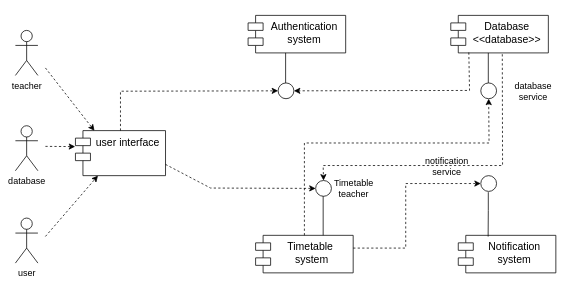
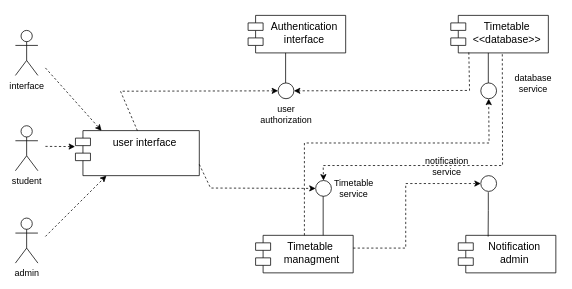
- <mxCell id="3" value="&lt;font style=&quot;font-size: 14px;&quot;&gt;Authentication system&lt;/font&gt;" style="shape=module;align=left;spacingLeft=20;align=center;verticalAlign=top;whiteSpace=wrap;html=1;" vertex="1" parent="1"><mxGeometry x="330" y="20" width="130" height="50" as="geometry" /></mxCell>
+ <mxCell id="3" value="&lt;font style=&quot;font-size: 14px;&quot;&gt;Authentication interface&lt;/font&gt;" style="shape=module;align=left;spacingLeft=20;align=center;verticalAlign=top;whiteSpace=wrap;html=1;" vertex="1" parent="1"><mxGeometry x="330" y="20" width="130" height="50" as="geometry" /></mxCell>
- <mxCell id="5" value="&lt;div&gt;&lt;span style=&quot;font-size: 14px; background-color: transparent; color: light-dark(rgb(0, 0, 0), rgb(255, 255, 255));&quot;&gt;Database&lt;/span&gt;&lt;/div&gt;&lt;div&gt;&lt;span style=&quot;font-size: 14px; background-color: transparent; color: light-dark(rgb(0, 0, 0), rgb(255, 255, 255));&quot;&gt;&amp;lt;&amp;lt;database&amp;gt;&amp;gt;&lt;/span&gt;&lt;/div&gt;" style="shape=module;align=left;spacingLeft=20;align=center;verticalAlign=top;whiteSpace=wrap;html=1;" vertex="1" parent="1"><mxGeometry x="600" y="20" width="130" height="50" as="geometry" /></mxCell>
+ <mxCell id="5" value="&lt;div&gt;&lt;span style=&quot;font-size: 14px; background-color: transparent; color: light-dark(rgb(0, 0, 0), rgb(255, 255, 255));&quot;&gt;Timetable&lt;/span&gt;&lt;/div&gt;&lt;div&gt;&lt;span style=&quot;font-size: 14px; background-color: transparent; color: light-dark(rgb(0, 0, 0), rgb(255, 255, 255));&quot;&gt;&amp;lt;&amp;lt;database&amp;gt;&amp;gt;&lt;/span&gt;&lt;/div&gt;" style="shape=module;align=left;spacingLeft=20;align=center;verticalAlign=top;whiteSpace=wrap;html=1;" vertex="1" parent="1"><mxGeometry x="600" y="20" width="130" height="50" as="geometry" /></mxCell>
- <mxCell id="22" value="teacher" style="shape=umlActor;verticalLabelPosition=bottom;verticalAlign=top;html=1;outlineConnect=0;" vertex="1" parent="1"><mxGeometry x="20" y="40" width="30" height="60" as="geometry" /></mxCell>
+ <mxCell id="22" value="interface" style="shape=umlActor;verticalLabelPosition=bottom;verticalAlign=top;html=1;outlineConnect=0;" vertex="1" parent="1"><mxGeometry x="20" y="40" width="30" height="60" as="geometry" /></mxCell>
- <mxCell id="27" value="database&lt;div&gt;service&lt;/div&gt;" style="text;html=1;align=center;verticalAlign=middle;whiteSpace=wrap;rounded=0;" vertex="1" parent="1"><mxGeometry x="680" y="105.5" width="60" height="30" as="geometry" /></mxCell>
+ <mxCell id="27" value="database&lt;div&gt;service&lt;/div&gt;" style="text;html=1;align=center;verticalAlign=middle;whiteSpace=wrap;rounded=0;" vertex="1" parent="1"><mxGeometry x="680" y="95.5" width="60" height="30" as="geometry" /></mxCell>
+ <mxCell id="26" value="user authorization" style="text;html=1;align=center;verticalAlign=middle;whiteSpace=wrap;rounded=0;" vertex="1" parent="1"><mxGeometry x="350.5" y="137" width="60" height="30" as="geometry" /></mxCell>
- <mxCell id="2" value="&lt;font style=&quot;font-size: 14px;&quot;&gt;user interface&lt;/font&gt;" style="shape=module;align=left;spacingLeft=20;align=center;verticalAlign=top;whiteSpace=wrap;html=1;" vertex="1" parent="1"><mxGeometry x="100" y="173.5" width="120" height="60" as="geometry" /></mxCell>
+ <mxCell id="2" value="&lt;font style=&quot;font-size: 14px;&quot;&gt;user interface&lt;/font&gt;" style="shape=module;align=left;spacingLeft=20;align=center;verticalAlign=top;whiteSpace=wrap;html=1;" vertex="1" parent="1"><mxGeometry x="100" y="173.5" width="165" height="60" as="geometry" /></mxCell>
- <mxCell id="21" value="database" style="shape=umlActor;verticalLabelPosition=bottom;verticalAlign=top;html=1;outlineConnect=0;" vertex="1" parent="1"><mxGeometry x="20" y="167" width="30" height="60" as="geometry" /></mxCell>
+ <mxCell id="21" value="student" style="shape=umlActor;verticalLabelPosition=bottom;verticalAlign=top;html=1;outlineConnect=0;" vertex="1" parent="1"><mxGeometry x="20" y="167" width="30" height="60" as="geometry" /></mxCell>
- <mxCell id="30" value="Timetable teacher" style="text;html=1;align=center;verticalAlign=middle;whiteSpace=wrap;rounded=0;" vertex="1" parent="1"><mxGeometry x="441" y="235.5" width="60" height="30" as="geometry" /></mxCell>
+ <mxCell id="30" value="Timetable service" style="text;html=1;align=center;verticalAlign=middle;whiteSpace=wrap;rounded=0;" vertex="1" parent="1"><mxGeometry x="441" y="235.5" width="60" height="30" as="geometry" /></mxCell>
- <mxCell id="4" value="&lt;font style=&quot;font-size: 14px;&quot;&gt;Timetable&amp;nbsp;&lt;/font&gt;&lt;div&gt;&lt;font style=&quot;font-size: 14px;&quot;&gt;system&lt;/font&gt;&lt;/div&gt;" style="shape=module;align=left;spacingLeft=20;align=center;verticalAlign=top;whiteSpace=wrap;html=1;" vertex="1" parent="1"><mxGeometry x="340" y="313" width="130" height="50" as="geometry" /></mxCell>
+ <mxCell id="4" value="&lt;font style=&quot;font-size: 14px;&quot;&gt;Timetable&amp;nbsp;&lt;/font&gt;&lt;div&gt;&lt;font style=&quot;font-size: 14px;&quot;&gt;managment&lt;/font&gt;&lt;/div&gt;" style="shape=module;align=left;spacingLeft=20;align=center;verticalAlign=top;whiteSpace=wrap;html=1;" vertex="1" parent="1"><mxGeometry x="340" y="313" width="130" height="50" as="geometry" /></mxCell>
- <mxCell id="6" value="&lt;div&gt;&lt;span style=&quot;font-size: 14px; background-color: transparent; color: light-dark(rgb(0, 0, 0), rgb(255, 255, 255));&quot;&gt;Notification&lt;/span&gt;&lt;/div&gt;&lt;div&gt;&lt;span style=&quot;font-size: 14px; background-color: transparent; color: light-dark(rgb(0, 0, 0), rgb(255, 255, 255));&quot;&gt;system&lt;/span&gt;&lt;/div&gt;" style="shape=module;align=left;spacingLeft=20;align=center;verticalAlign=top;whiteSpace=wrap;html=1;" vertex="1" parent="1"><mxGeometry x="610" y="313" width="130" height="50" as="geometry" /></mxCell>
+ <mxCell id="6" value="&lt;div&gt;&lt;span style=&quot;font-size: 14px; background-color: transparent; color: light-dark(rgb(0, 0, 0), rgb(255, 255, 255));&quot;&gt;Notification&lt;/span&gt;&lt;/div&gt;&lt;div&gt;&lt;span style=&quot;font-size: 14px; background-color: transparent; color: light-dark(rgb(0, 0, 0), rgb(255, 255, 255));&quot;&gt;admin&lt;/span&gt;&lt;/div&gt;" style="shape=module;align=left;spacingLeft=20;align=center;verticalAlign=top;whiteSpace=wrap;html=1;" vertex="1" parent="1"><mxGeometry x="610" y="313" width="130" height="50" as="geometry" /></mxCell>
- <mxCell id="20" value="user" style="shape=umlActor;verticalLabelPosition=bottom;verticalAlign=top;html=1;outlineConnect=0;" vertex="1" parent="1"><mxGeometry x="20" y="290" width="30" height="60" as="geometry" /></mxCell>
+ <mxCell id="20" value="admin" style="shape=umlActor;verticalLabelPosition=bottom;verticalAlign=top;html=1;outlineConnect=0;" vertex="1" parent="1"><mxGeometry x="20" y="290" width="30" height="60" as="geometry" /></mxCell>
